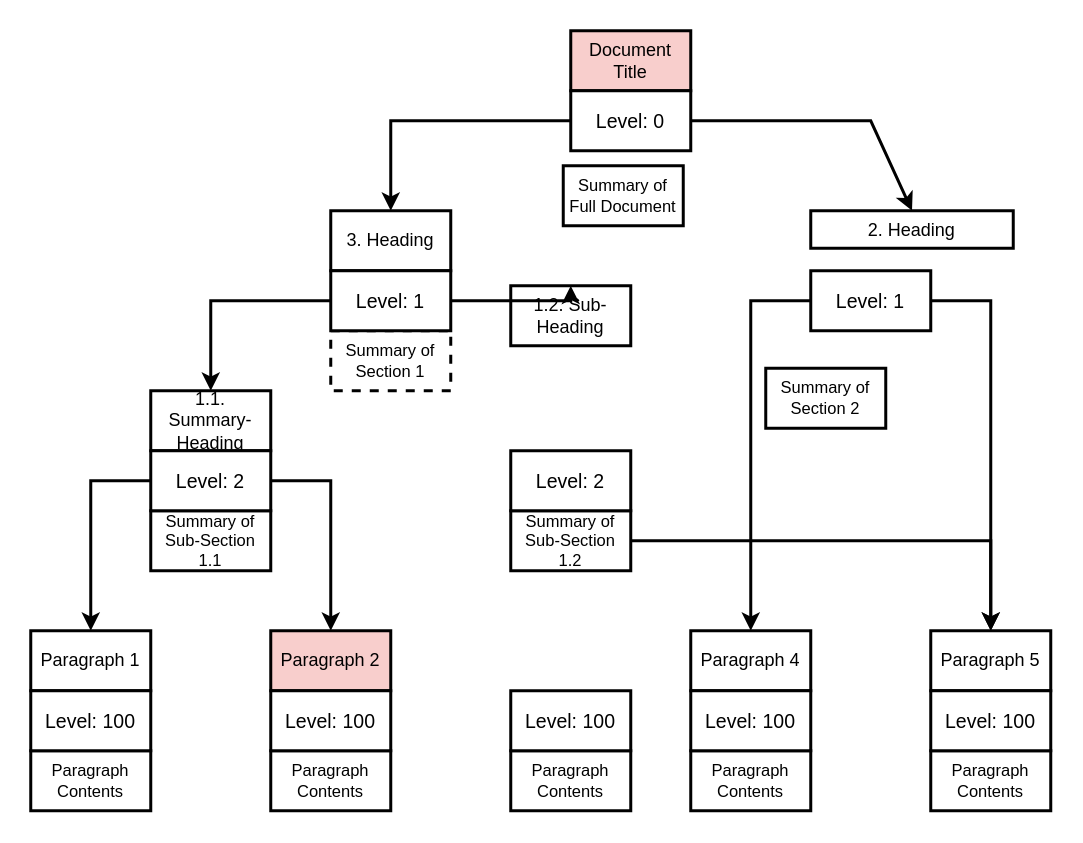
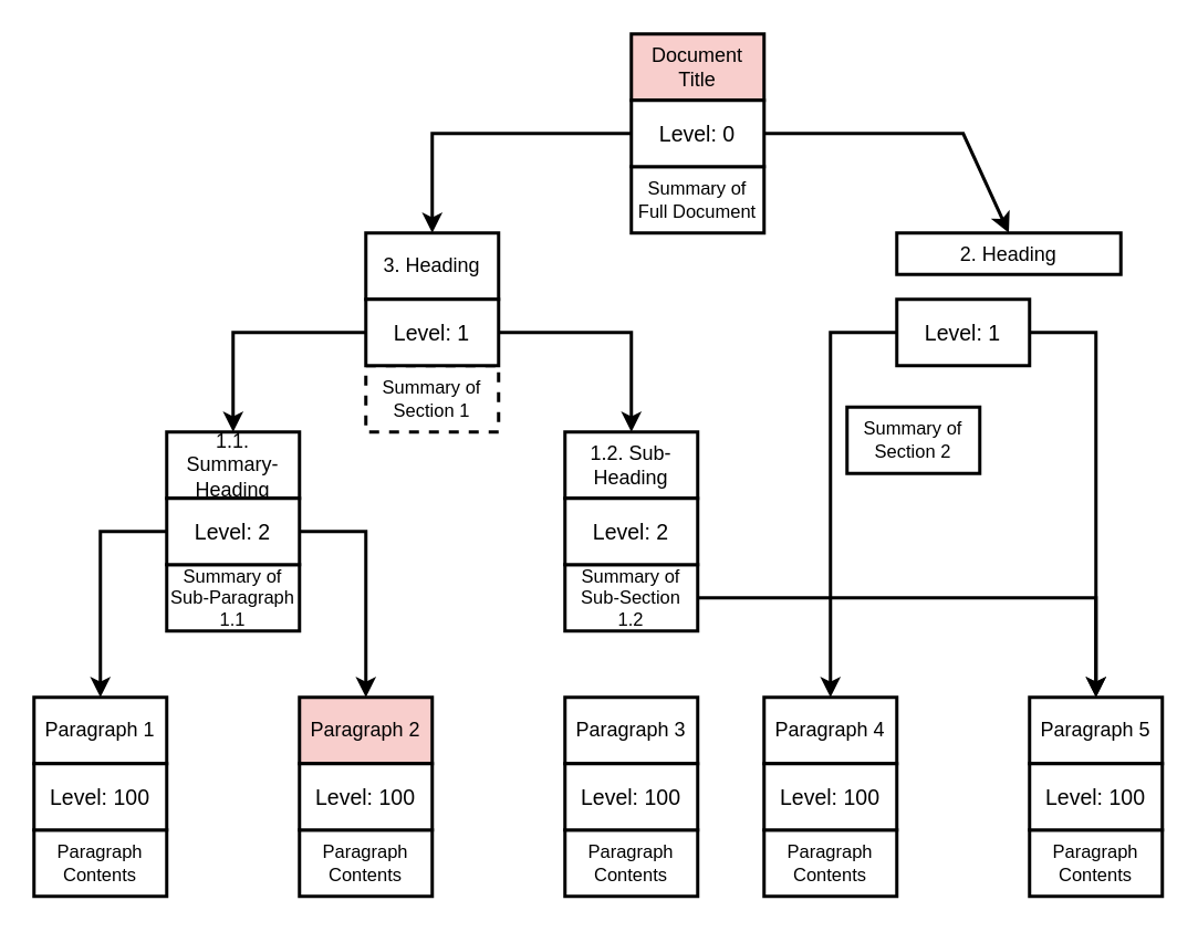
- <mxCell id="3" value="Summary of Full Document" style="rounded=0;whiteSpace=wrap;html=1;fontSize=11;strokeWidth=2;" vertex="1" parent="1"><mxGeometry x="375" y="110" width="80" height="40" as="geometry" /></mxCell>
+ <mxCell id="3" value="Summary of Full Document" style="rounded=0;whiteSpace=wrap;html=1;fontSize=11;strokeWidth=2;" vertex="1" parent="1"><mxGeometry x="380" y="100" width="80" height="40" as="geometry" /></mxCell>
- <mxCell id="14" value="1.2. Sub-Heading" style="rounded=0;whiteSpace=wrap;html=1;strokeWidth=2;" vertex="1" parent="1"><mxGeometry x="340" y="190" width="80" height="40" as="geometry" /></mxCell>
+ <mxCell id="14" value="1.2. Sub-Heading" style="rounded=0;whiteSpace=wrap;html=1;strokeWidth=2;" vertex="1" parent="1"><mxGeometry x="340" y="260" width="80" height="40" as="geometry" /></mxCell>
- <mxCell id="12" value="Summary of Sub-Section 1.1" style="rounded=0;whiteSpace=wrap;html=1;fontSize=11;strokeWidth=2;" vertex="1" parent="1"><mxGeometry x="100" y="340" width="80" height="40" as="geometry" /></mxCell>
+ <mxCell id="12" value="Summary of Sub-Paragraph 1.1" style="rounded=0;whiteSpace=wrap;html=1;fontSize=11;strokeWidth=2;" vertex="1" parent="1"><mxGeometry x="100" y="340" width="80" height="40" as="geometry" /></mxCell>
+ <mxCell id="27" value="Paragraph 3" style="rounded=0;whiteSpace=wrap;html=1;strokeWidth=2;" vertex="1" parent="1"><mxGeometry x="340" y="420" width="80" height="40" as="geometry" /></mxCell>
